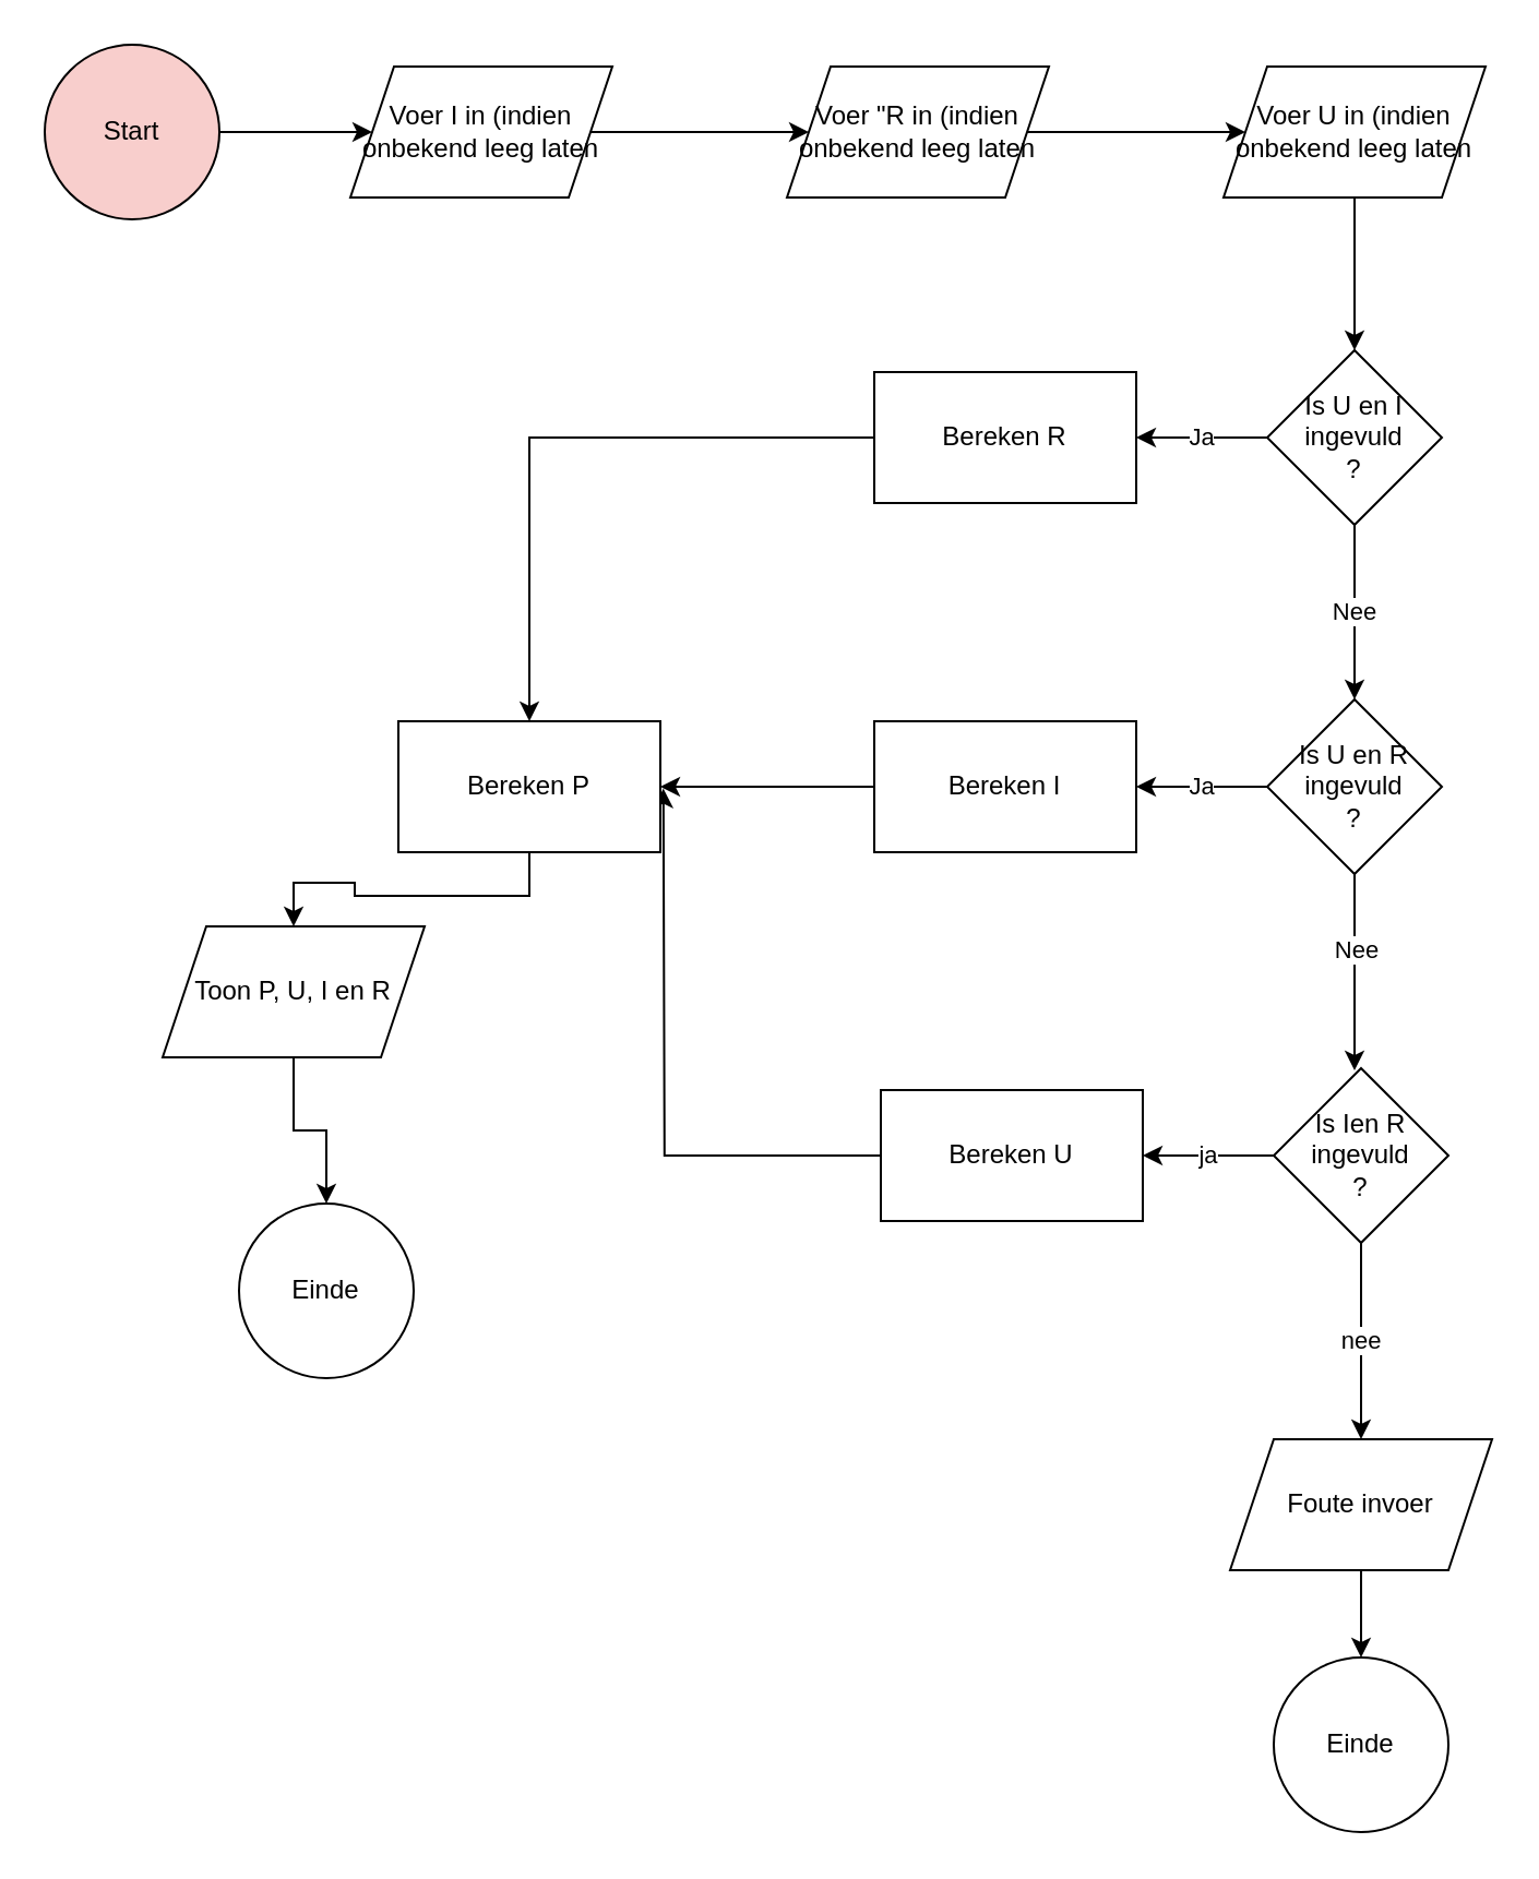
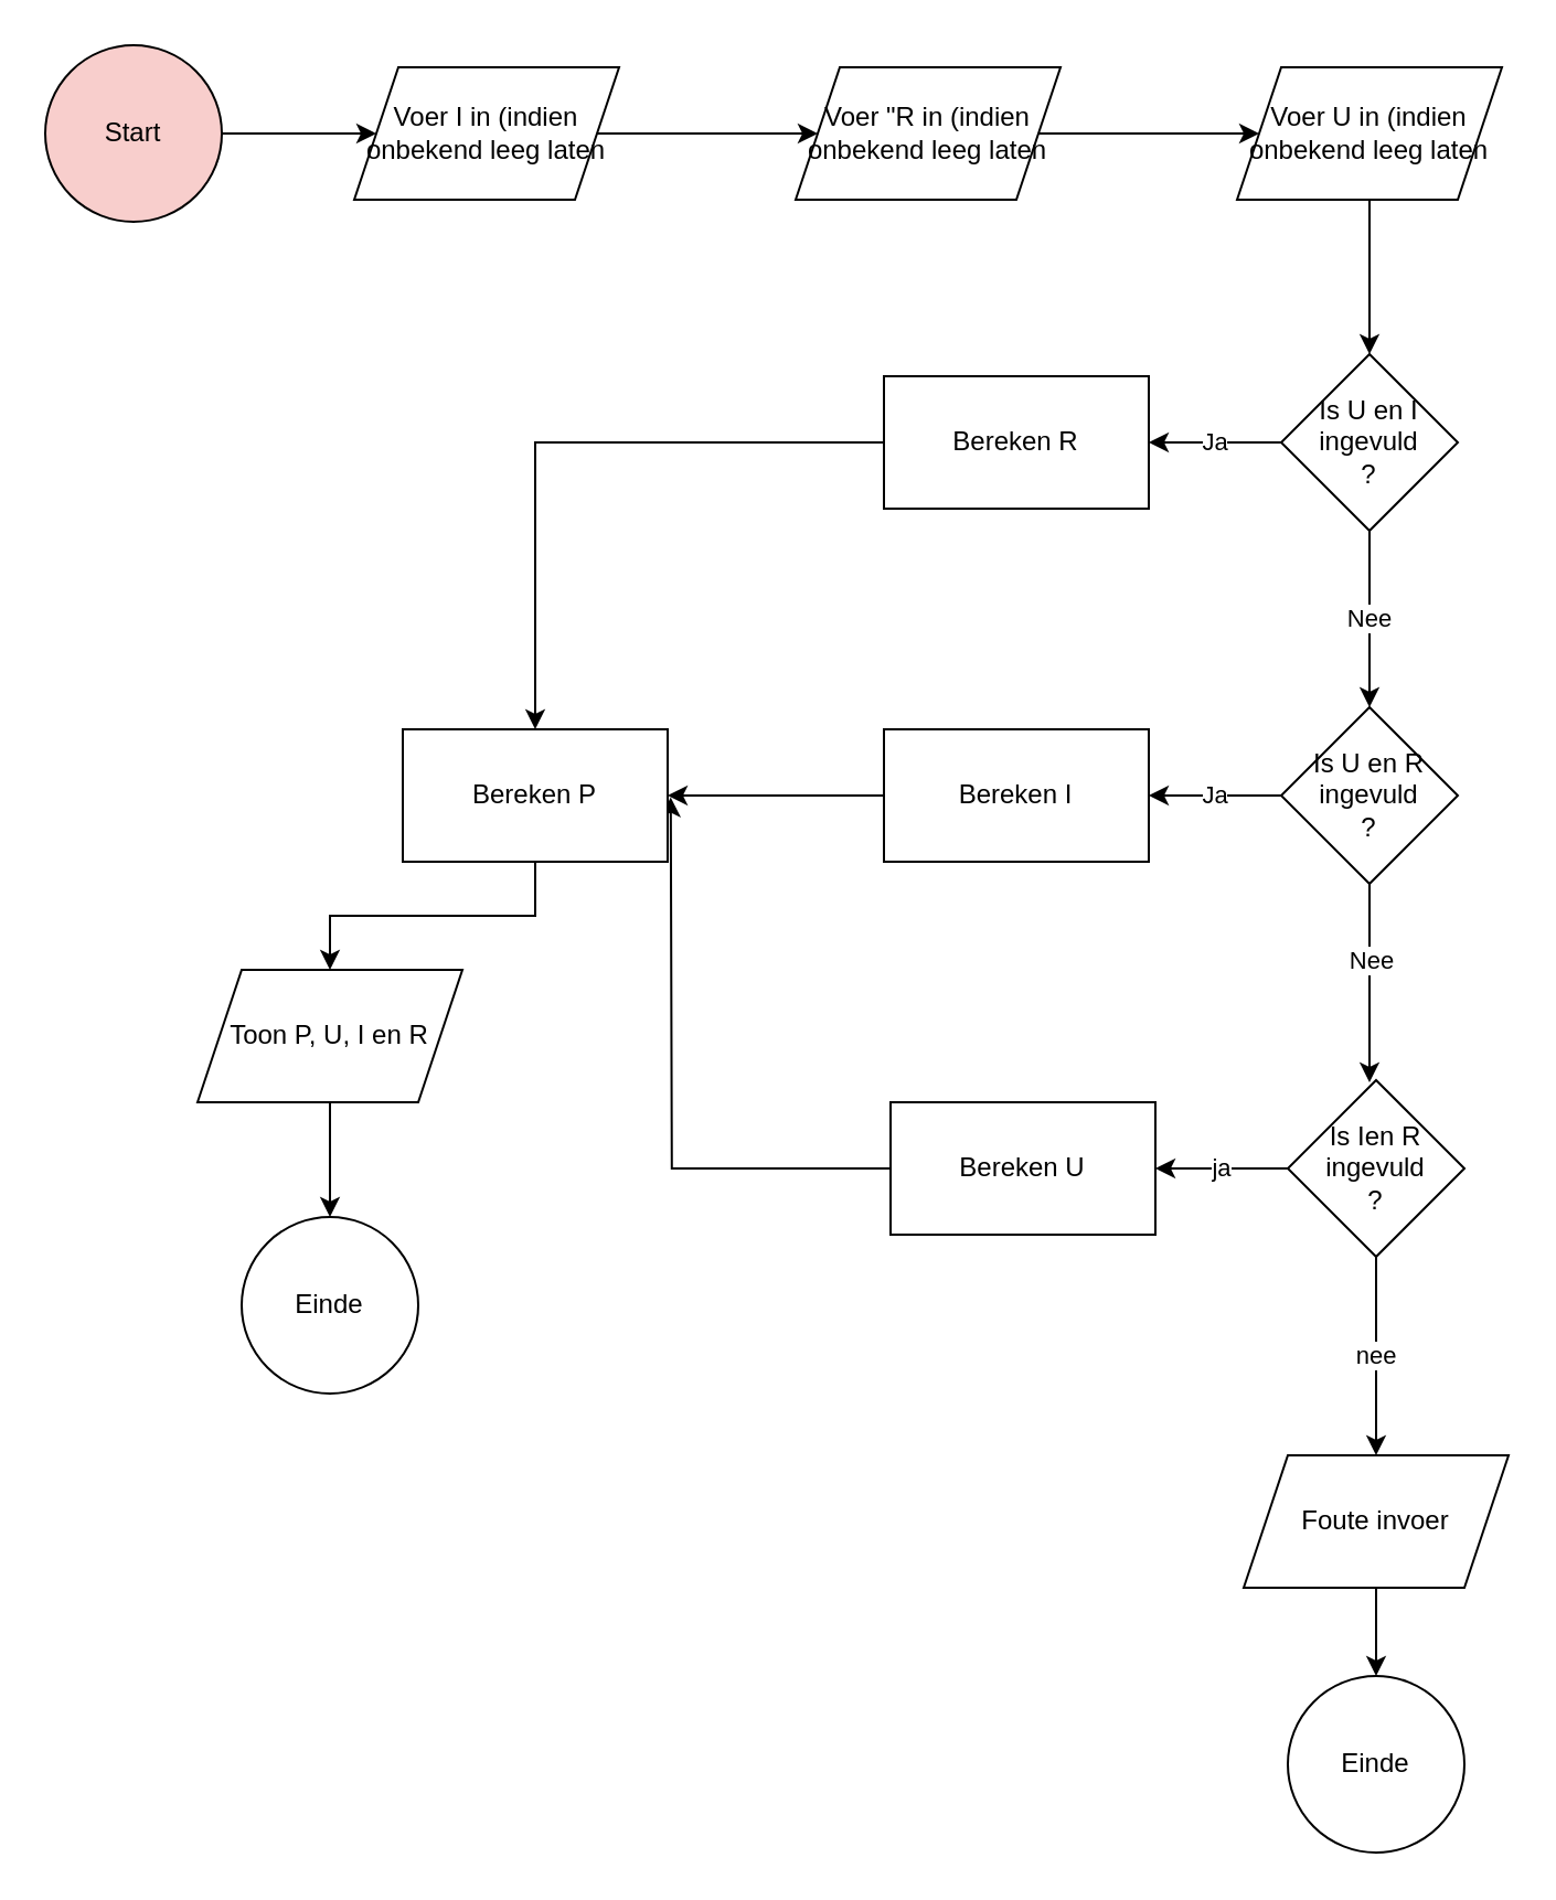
- <mxCell id="32" value="Toon P, U, I en R" style="shape=parallelogram;perimeter=parallelogramPerimeter;whiteSpace=wrap;html=1;fixedSize=1;" vertex="1" parent="1"><mxGeometry x="74" y="424" width="120" height="60" as="geometry" /></mxCell>
+ <mxCell id="32" value="Toon P, U, I en R" style="shape=parallelogram;perimeter=parallelogramPerimeter;whiteSpace=wrap;html=1;fixedSize=1;" vertex="1" parent="1"><mxGeometry x="89" y="439" width="120" height="60" as="geometry" /></mxCell>
